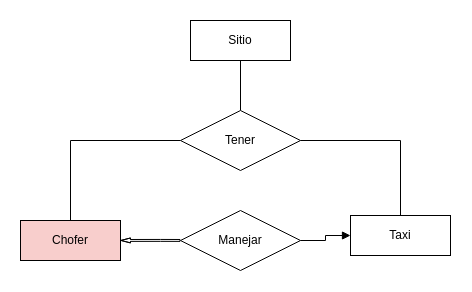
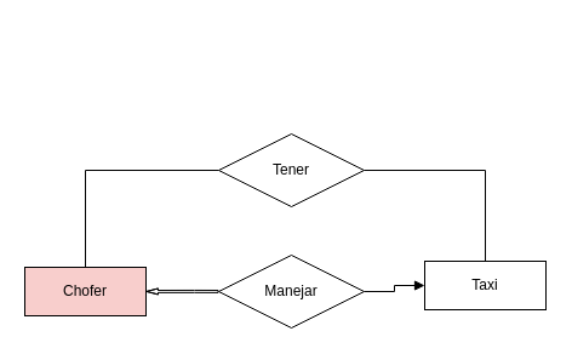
- <mxCell id="4" value="Sitio" style="whiteSpace=wrap;html=1;align=center;" vertex="1" parent="1"><mxGeometry x="190" y="20" width="100" height="40" as="geometry" /></mxCell>
- <mxCell id="3" style="edgeStyle=orthogonalEdgeStyle;rounded=0;orthogonalLoop=1;jettySize=auto;html=1;exitX=0.5;exitY=1;exitDx=0;exitDy=0;entryX=0.5;entryY=0;entryDx=0;entryDy=0;endArrow=none;endFill=0;" edge="1" parent="1" source="4" target="7"><mxGeometry relative="1" as="geometry" /></mxCell>
